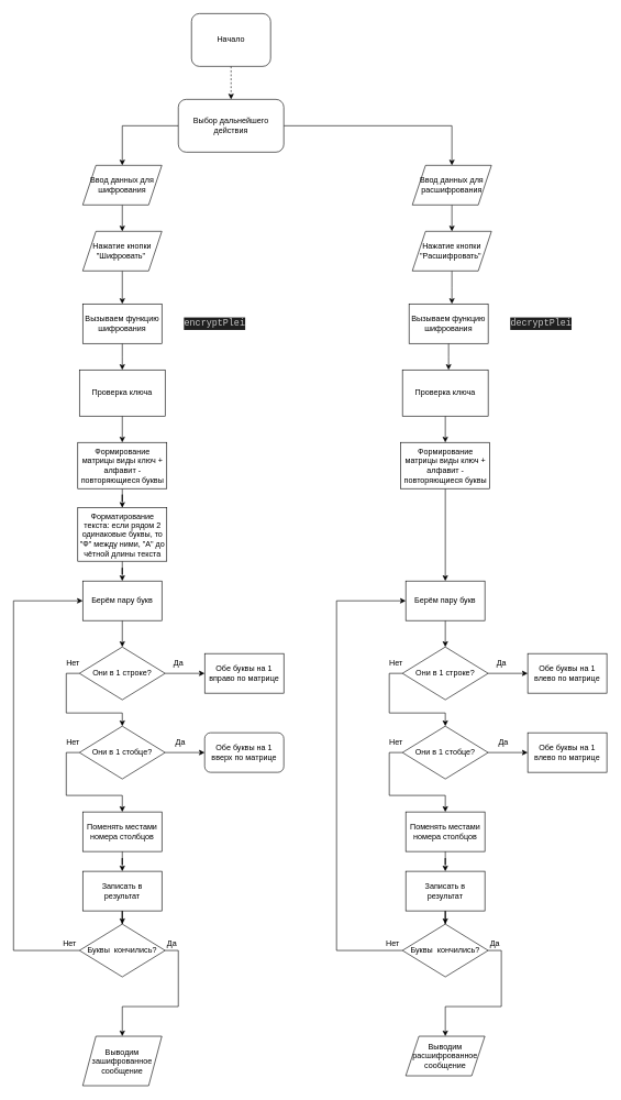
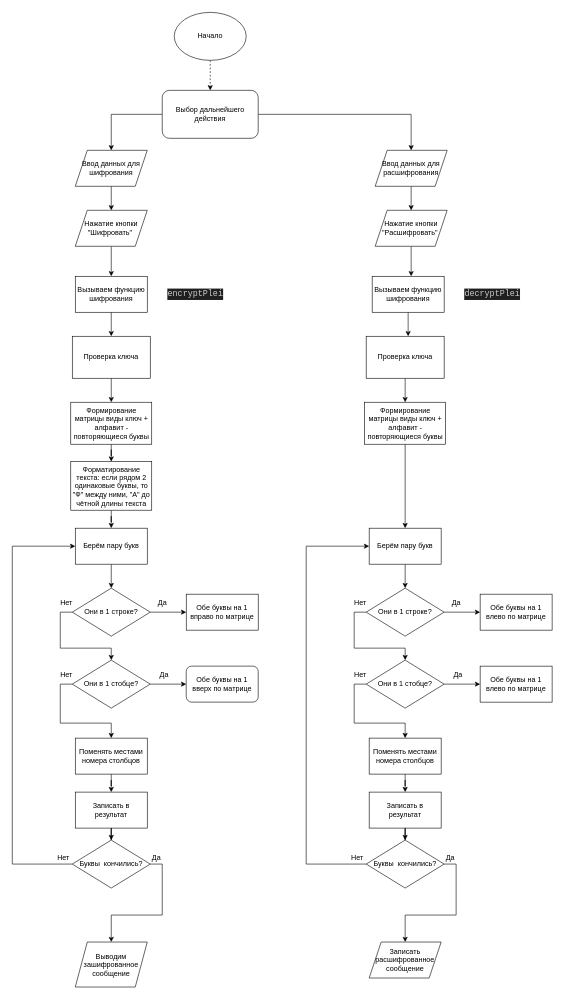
- <mxCell id="3" value="Начало" style="whiteSpace=wrap;html=1;rounded=1;" parent="1" vertex="1"><mxGeometry x="290" y="20" width="120" height="80" as="geometry" /></mxCell>
+ <mxCell id="3" value="Начало" style="ellipse;whiteSpace=wrap;html=1;" parent="1" vertex="1"><mxGeometry x="290" y="20" width="120" height="80" as="geometry" /></mxCell>
- <mxCell id="53" value="Выводим расшифрованное сообщение" style="shape=parallelogram;perimeter=parallelogramPerimeter;whiteSpace=wrap;html=1;fixedSize=1;" vertex="1" parent="1"><mxGeometry x="615" y="1570" width="120" height="60" as="geometry" /></mxCell>
+ <mxCell id="53" value="Записать расшифрованное сообщение" style="shape=parallelogram;perimeter=parallelogramPerimeter;whiteSpace=wrap;html=1;fixedSize=1;" vertex="1" parent="1"><mxGeometry x="615" y="1570" width="120" height="60" as="geometry" /></mxCell>
